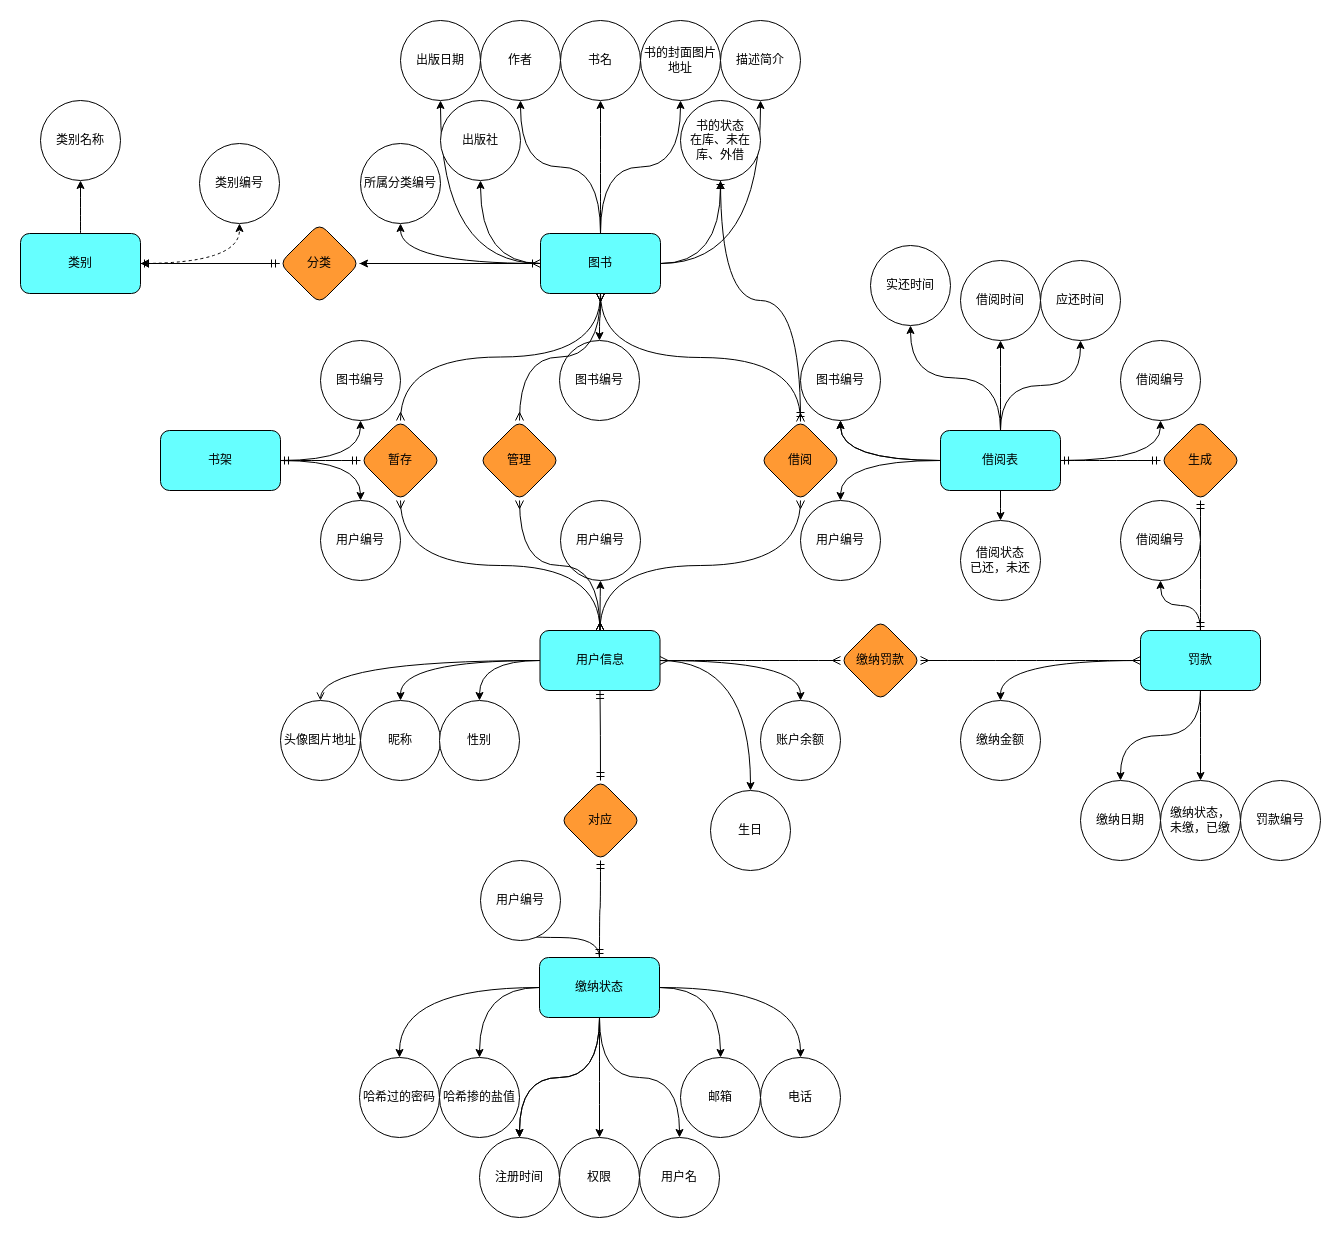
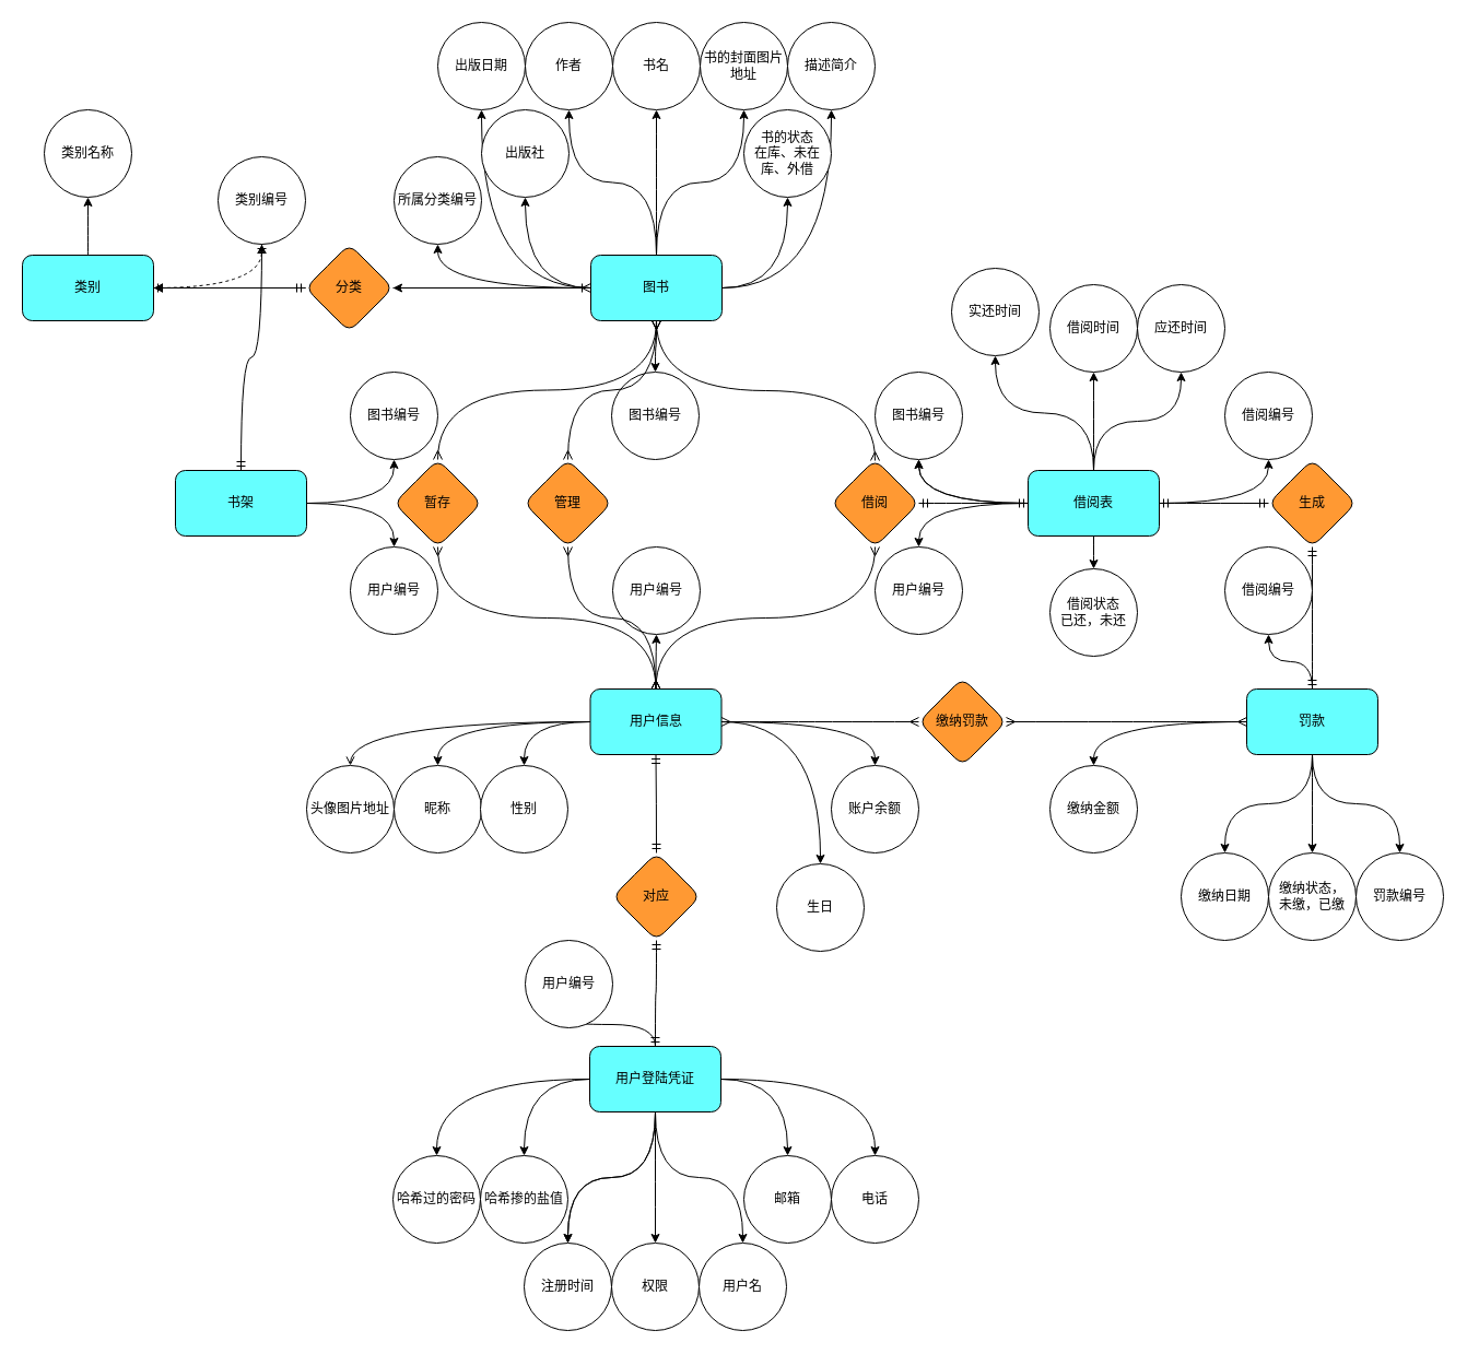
- <mxCell id="66" value="" style="edgeStyle=orthogonalEdgeStyle;curved=1;rounded=1;orthogonalLoop=1;jettySize=auto;html=1;fontFamily=Helvetica;fontSize=12;fontColor=default;endArrow=ERmandOne;startArrow=ERmandOne;" parent="1" source="67" target="21" edge="1"><mxGeometry relative="1" as="geometry" /></mxCell>
+ <mxCell id="66" value="" style="edgeStyle=orthogonalEdgeStyle;curved=1;rounded=1;orthogonalLoop=1;jettySize=auto;html=1;fontFamily=Helvetica;fontSize=12;fontColor=default;endArrow=ERmandOne;startArrow=ERmandOne;" parent="1" source="67" target="77" edge="1"><mxGeometry relative="1" as="geometry" /></mxCell>
- <mxCell id="89" style="edgeStyle=orthogonalEdgeStyle;curved=1;rounded=1;orthogonalLoop=1;jettySize=auto;html=1;fontFamily=Helvetica;fontSize=12;fontColor=default;entryX=0;entryY=0.5;entryDx=0;entryDy=0;endArrow=ERmandOne;startArrow=ERmandOne;" parent="1" source="92" target="93" edge="1"><mxGeometry relative="1" as="geometry"><mxPoint x="430" y="441" as="targetPoint" /></mxGeometry></mxCell>
+ <mxCell id="89" style="edgeStyle=orthogonalEdgeStyle;curved=1;rounded=1;orthogonalLoop=1;jettySize=auto;html=1;fontFamily=Helvetica;fontSize=12;fontColor=default;endArrow=ERmandOne;startArrow=ERmandOne;" parent="1" source="92" target="25" edge="1"><mxGeometry relative="1" as="geometry"><mxPoint x="430" y="441" as="targetPoint" /></mxGeometry></mxCell>
+ <mxCell id="83" style="edgeStyle=orthogonalEdgeStyle;curved=1;rounded=0;orthogonalLoop=1;jettySize=auto;html=1;entryX=0.5;entryY=0;entryDx=0;entryDy=0;fontFamily=Helvetica;fontSize=12;fontColor=default;" parent="1" source="86" target="104" edge="1"><mxGeometry relative="1" as="geometry"><mxPoint x="1400" y="430" as="sourcePoint" /></mxGeometry></mxCell>
- <mxCell id="48" value="缴纳状态" style="whiteSpace=wrap;html=1;rounded=1;strokeColor=default;fontFamily=Helvetica;fontSize=12;fontColor=default;fillColor=#66FFFF;" parent="1" vertex="1"><mxGeometry x="539" y="957" width="120" height="60" as="geometry" /></mxCell>
+ <mxCell id="48" value="用户登陆凭证" style="whiteSpace=wrap;html=1;rounded=1;strokeColor=default;fontFamily=Helvetica;fontSize=12;fontColor=default;fillColor=#66FFFF;" parent="1" vertex="1"><mxGeometry x="539" y="957" width="120" height="60" as="geometry" /></mxCell>
